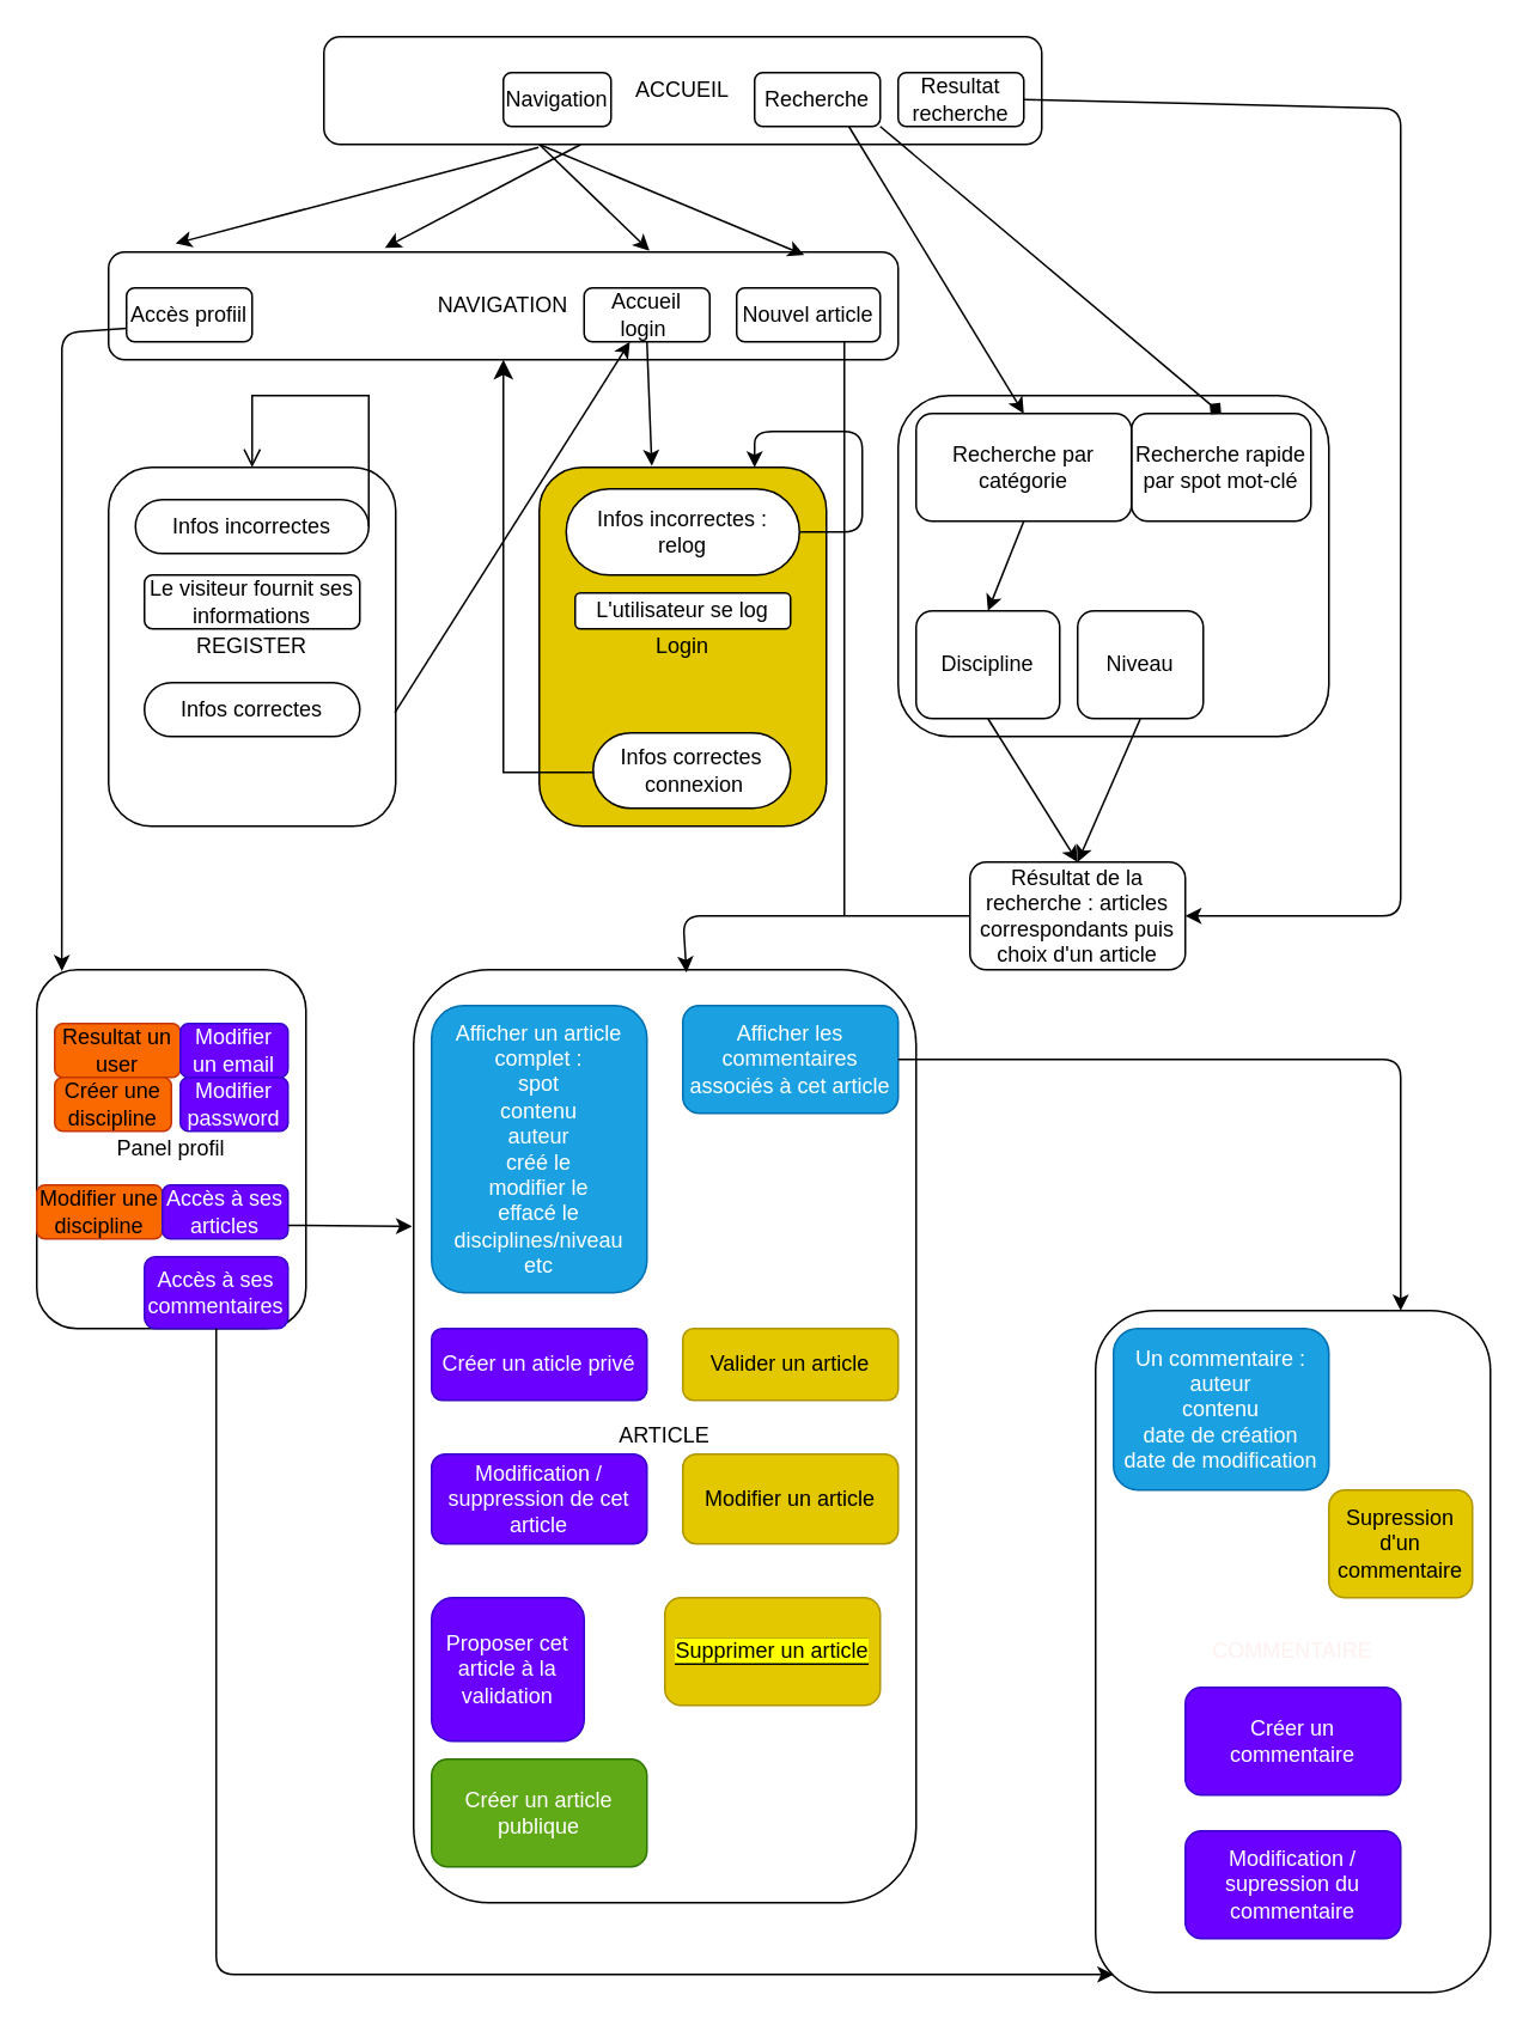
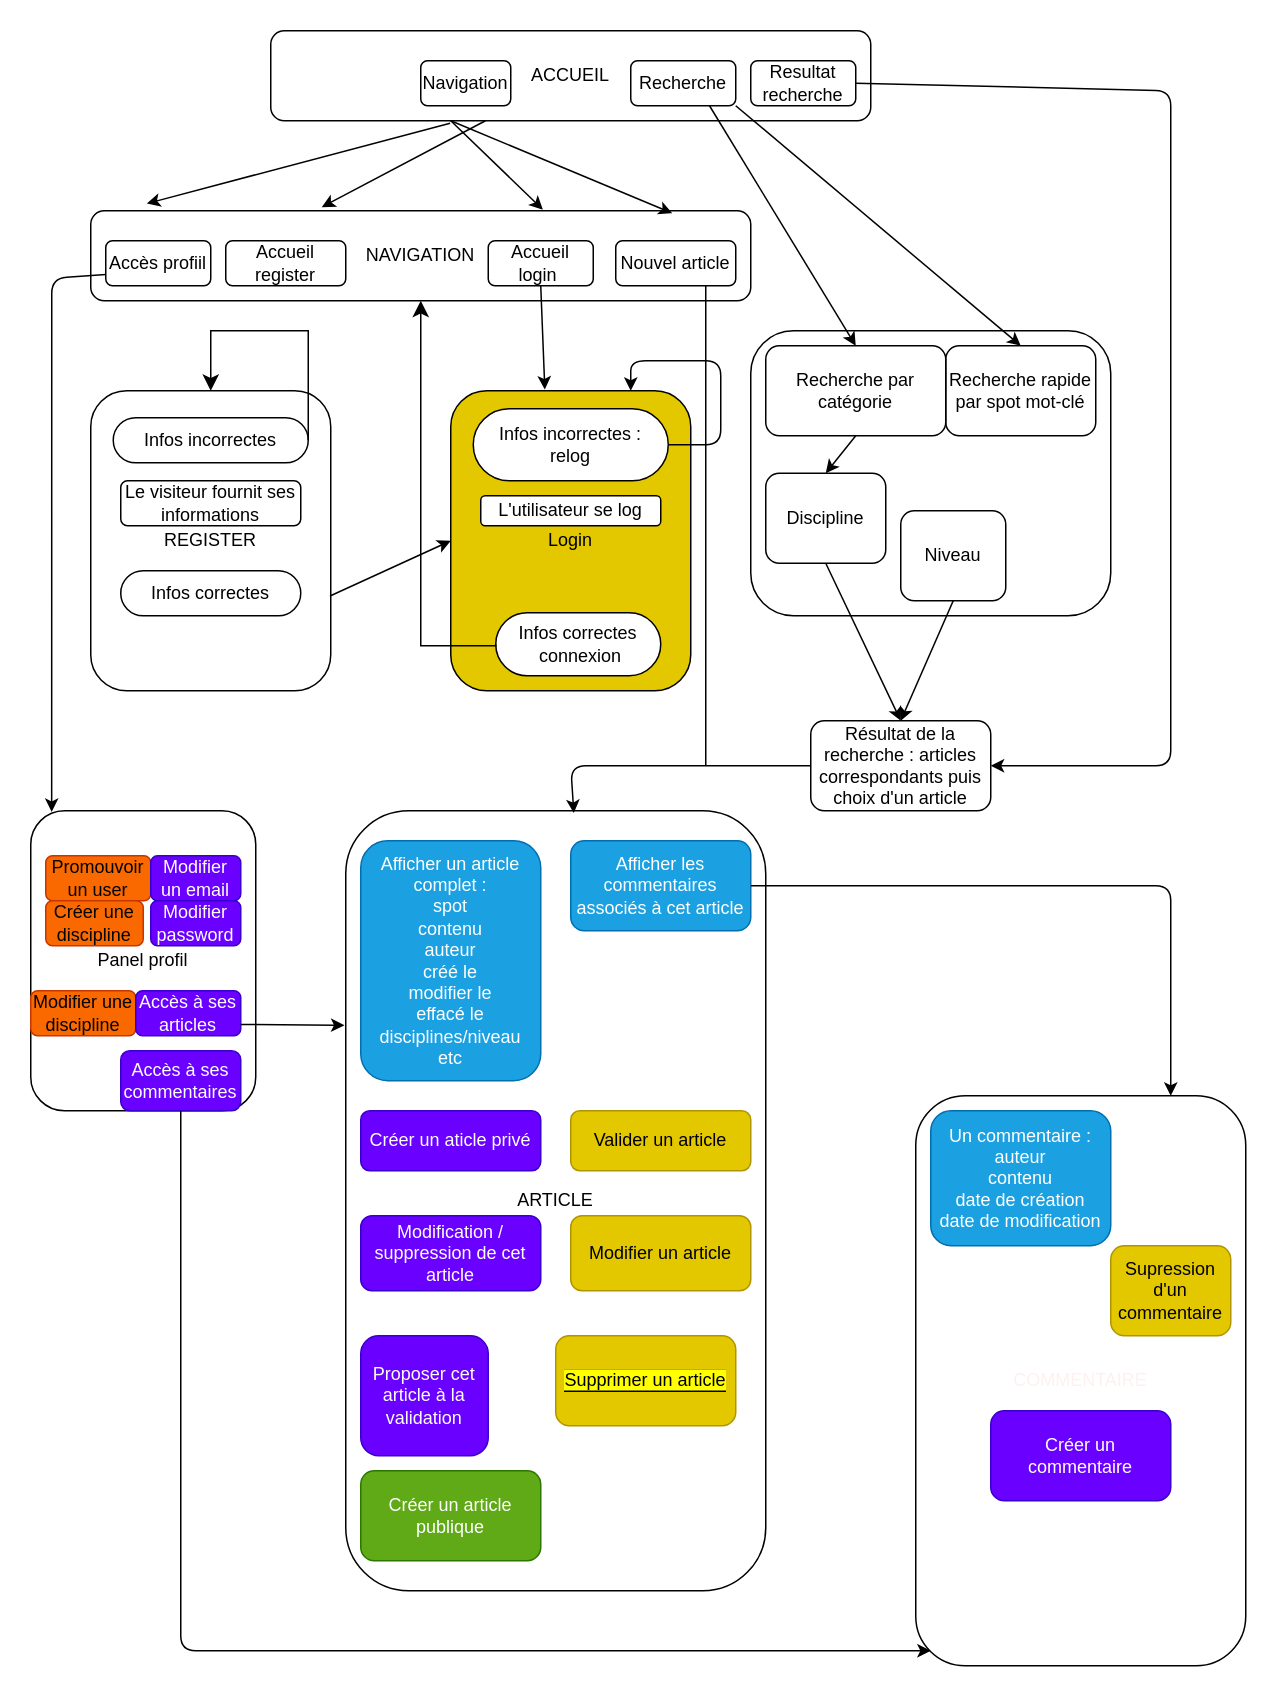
+ <mxCell id="8" value="Accueil register" style="rounded=1;whiteSpace=wrap;html=1;" parent="1" vertex="1"><mxGeometry x="150" y="160" width="80" height="30" as="geometry" /></mxCell>
- <mxCell id="39" value="" style="endArrow=diamond;html=1;exitX=1;exitY=1;exitDx=0;exitDy=0;entryX=0.5;entryY=0;entryDx=0;entryDy=0;" parent="1" source="4" target="36" edge="1"><mxGeometry width="50" height="50" relative="1" as="geometry"><mxPoint x="520" y="340" as="sourcePoint" /><mxPoint x="570" y="290" as="targetPoint" /></mxGeometry></mxCell>
+ <mxCell id="39" value="" style="endArrow=classic;html=1;exitX=1;exitY=1;exitDx=0;exitDy=0;entryX=0.5;entryY=0;entryDx=0;entryDy=0;" parent="1" source="4" target="36" edge="1"><mxGeometry width="50" height="50" relative="1" as="geometry"><mxPoint x="520" y="340" as="sourcePoint" /><mxPoint x="570" y="290" as="targetPoint" /></mxGeometry></mxCell>
- <mxCell id="31" value="" style="endArrow=classic;html=1;exitX=0.997;exitY=0.684;exitDx=0;exitDy=0;exitPerimeter=0;" parent="1" source="23" target="9" edge="1"><mxGeometry width="50" height="50" relative="1" as="geometry"><mxPoint x="380" y="240" as="sourcePoint" /><mxPoint x="430" y="190" as="targetPoint" /></mxGeometry></mxCell>
+ <mxCell id="31" value="" style="endArrow=classic;html=1;exitX=0.997;exitY=0.684;exitDx=0;exitDy=0;exitPerimeter=0;entryX=0;entryY=0.5;entryDx=0;entryDy=0;" parent="1" source="23" target="27" edge="1"><mxGeometry width="50" height="50" relative="1" as="geometry"><mxPoint x="380" y="240" as="sourcePoint" /><mxPoint x="430" y="190" as="targetPoint" /></mxGeometry></mxCell>
- <mxCell id="30" value="" style="edgeStyle=elbowEdgeStyle;elbow=vertical;endArrow=open;html=1;curved=0;rounded=0;endSize=8;startSize=8;exitX=1;exitY=0.5;exitDx=0;exitDy=0;entryX=0.5;entryY=0;entryDx=0;entryDy=0;" parent="1" source="26" target="23" edge="1"><mxGeometry width="50" height="50" relative="1" as="geometry"><mxPoint x="380" y="240" as="sourcePoint" /><mxPoint x="140" y="220" as="targetPoint" /><Array as="points"><mxPoint x="210" y="220" /></Array></mxGeometry></mxCell>
+ <mxCell id="30" value="" style="edgeStyle=elbowEdgeStyle;elbow=vertical;endArrow=classic;html=1;curved=0;rounded=0;endSize=8;startSize=8;exitX=1;exitY=0.5;exitDx=0;exitDy=0;entryX=0.5;entryY=0;entryDx=0;entryDy=0;" parent="1" source="26" target="23" edge="1"><mxGeometry width="50" height="50" relative="1" as="geometry"><mxPoint x="380" y="240" as="sourcePoint" /><mxPoint x="140" y="220" as="targetPoint" /><Array as="points"><mxPoint x="210" y="220" /></Array></mxGeometry></mxCell>
- <mxCell id="44" value="Discipline" style="rounded=1;whiteSpace=wrap;html=1;" parent="1" vertex="1"><mxGeometry x="510" y="340" width="80" height="60" as="geometry" /></mxCell>
+ <mxCell id="44" value="Discipline" style="rounded=1;whiteSpace=wrap;html=1;" parent="1" vertex="1"><mxGeometry x="510" y="315" width="80" height="60" as="geometry" /></mxCell>
- <mxCell id="17" value="Resultat un user" style="rounded=1;whiteSpace=wrap;html=1;fillColor=#fa6800;fontColor=#000000;strokeColor=#C73500;" parent="1" vertex="1"><mxGeometry x="30" y="570" width="70" height="30" as="geometry" /></mxCell>
+ <mxCell id="17" value="Promouvoir un user" style="rounded=1;whiteSpace=wrap;html=1;fillColor=#fa6800;fontColor=#000000;strokeColor=#C73500;" parent="1" vertex="1"><mxGeometry x="30" y="570" width="70" height="30" as="geometry" /></mxCell>
- <mxCell id="66" value="Modification / supression du commentaire" style="rounded=1;whiteSpace=wrap;html=1;labelBackgroundColor=none;fontColor=#ffffff;fillColor=#6a00ff;strokeColor=#3700CC;" parent="1" vertex="1"><mxGeometry x="660" y="1020" width="120" height="60" as="geometry" /></mxCell>
